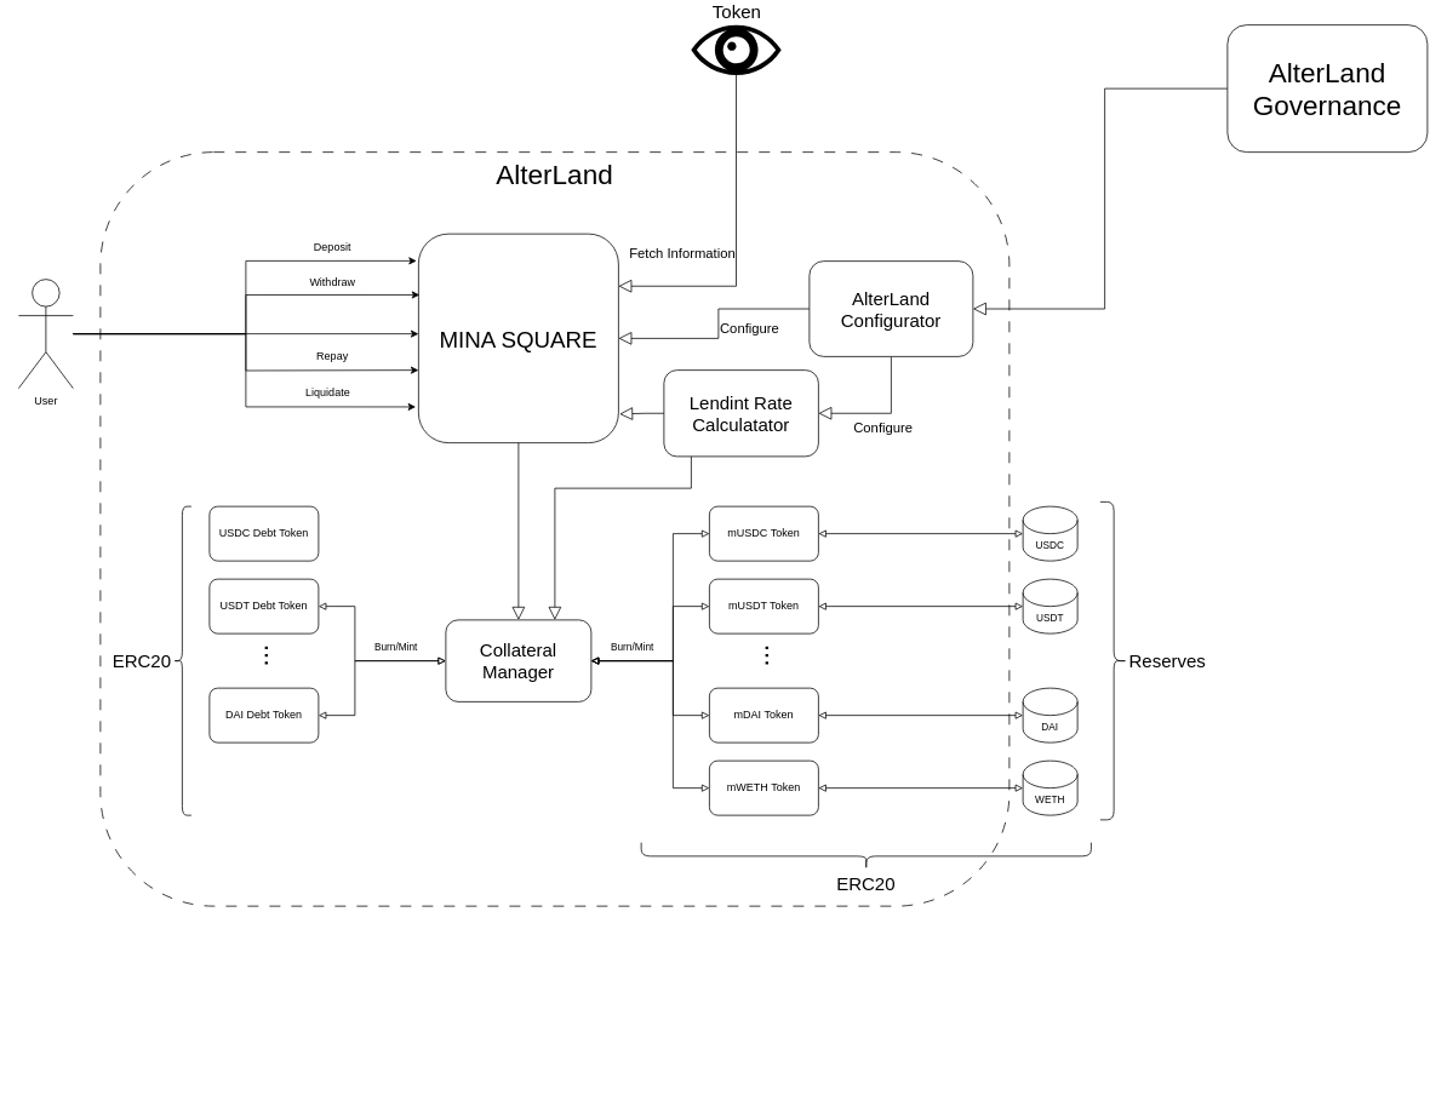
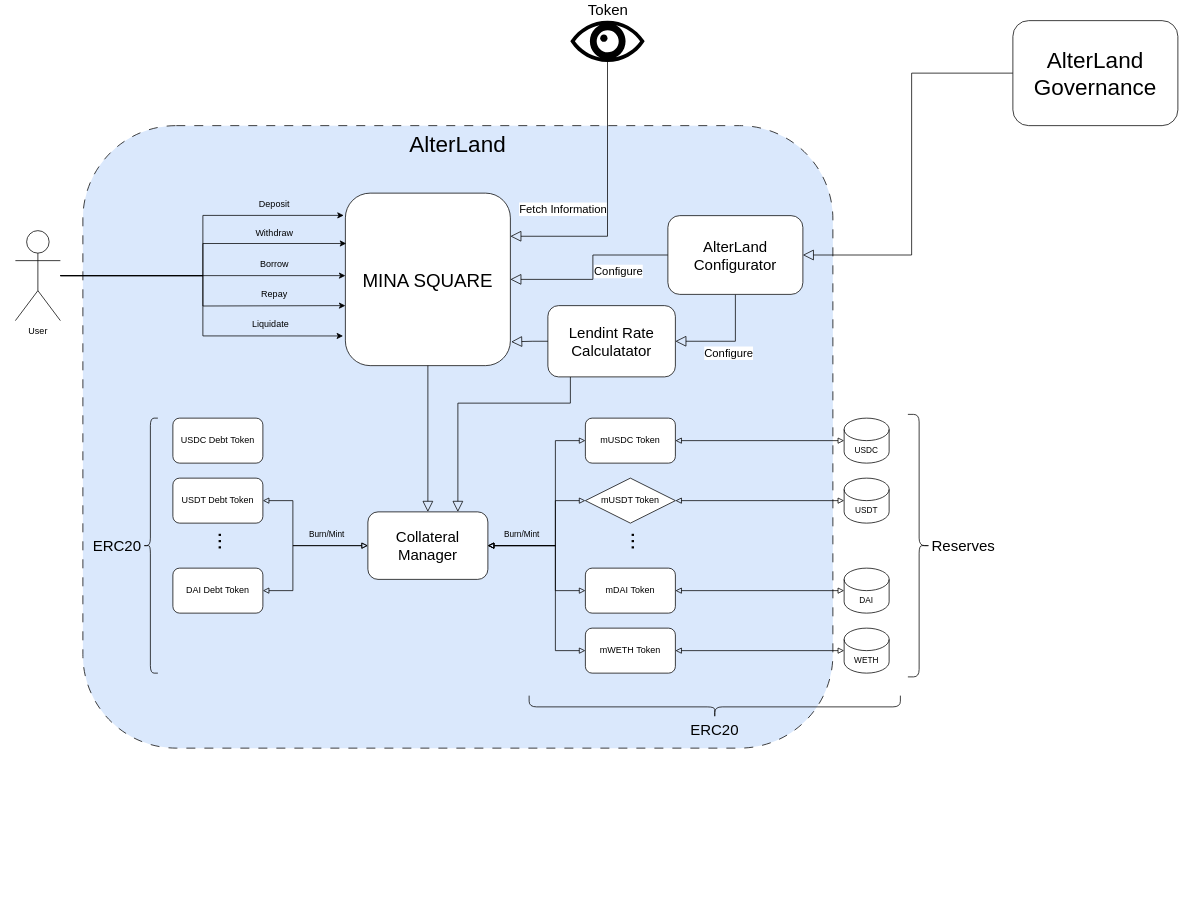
+ <mxCell id="12" value="Borrow" style="text;html=1;align=center;verticalAlign=middle;resizable=0;points=[];autosize=1;strokeColor=none;fillColor=none;" vertex="1" parent="1"><mxGeometry x="335" y="330" width="60" height="30" as="geometry" /></mxCell>
- <mxCell id="2" value="AlterLand" style="rounded=1;whiteSpace=wrap;html=1;fontFamily=Helvetica;fontSize=30;fontColor=default;dashed=1;dashPattern=12 12;horizontal=1;verticalAlign=top;align=center;" vertex="1" parent="1"><mxGeometry x="110" width="1000" height="830" as="geometry" y="160" /></mxCell>
+ <mxCell id="2" value="AlterLand" style="rounded=1;whiteSpace=wrap;html=1;fontFamily=Helvetica;fontSize=30;fontColor=default;dashed=1;dashPattern=12 12;horizontal=1;verticalAlign=top;align=center;fillColor=#dae8fc;" vertex="1" parent="1"><mxGeometry x="110" width="1000" height="830" as="geometry" y="160" /></mxCell>
- <mxCell id="34" value="mUSDT Token" style="rounded=1;whiteSpace=wrap;html=1;" vertex="1" parent="1"><mxGeometry x="780" y="630" width="120" height="60" as="geometry" /></mxCell>
+ <mxCell id="34" value="mUSDT Token" style="rhombus;whiteSpace=wrap;html=1;" vertex="1" parent="1"><mxGeometry x="780" y="630" width="120" height="60" as="geometry" /></mxCell>
